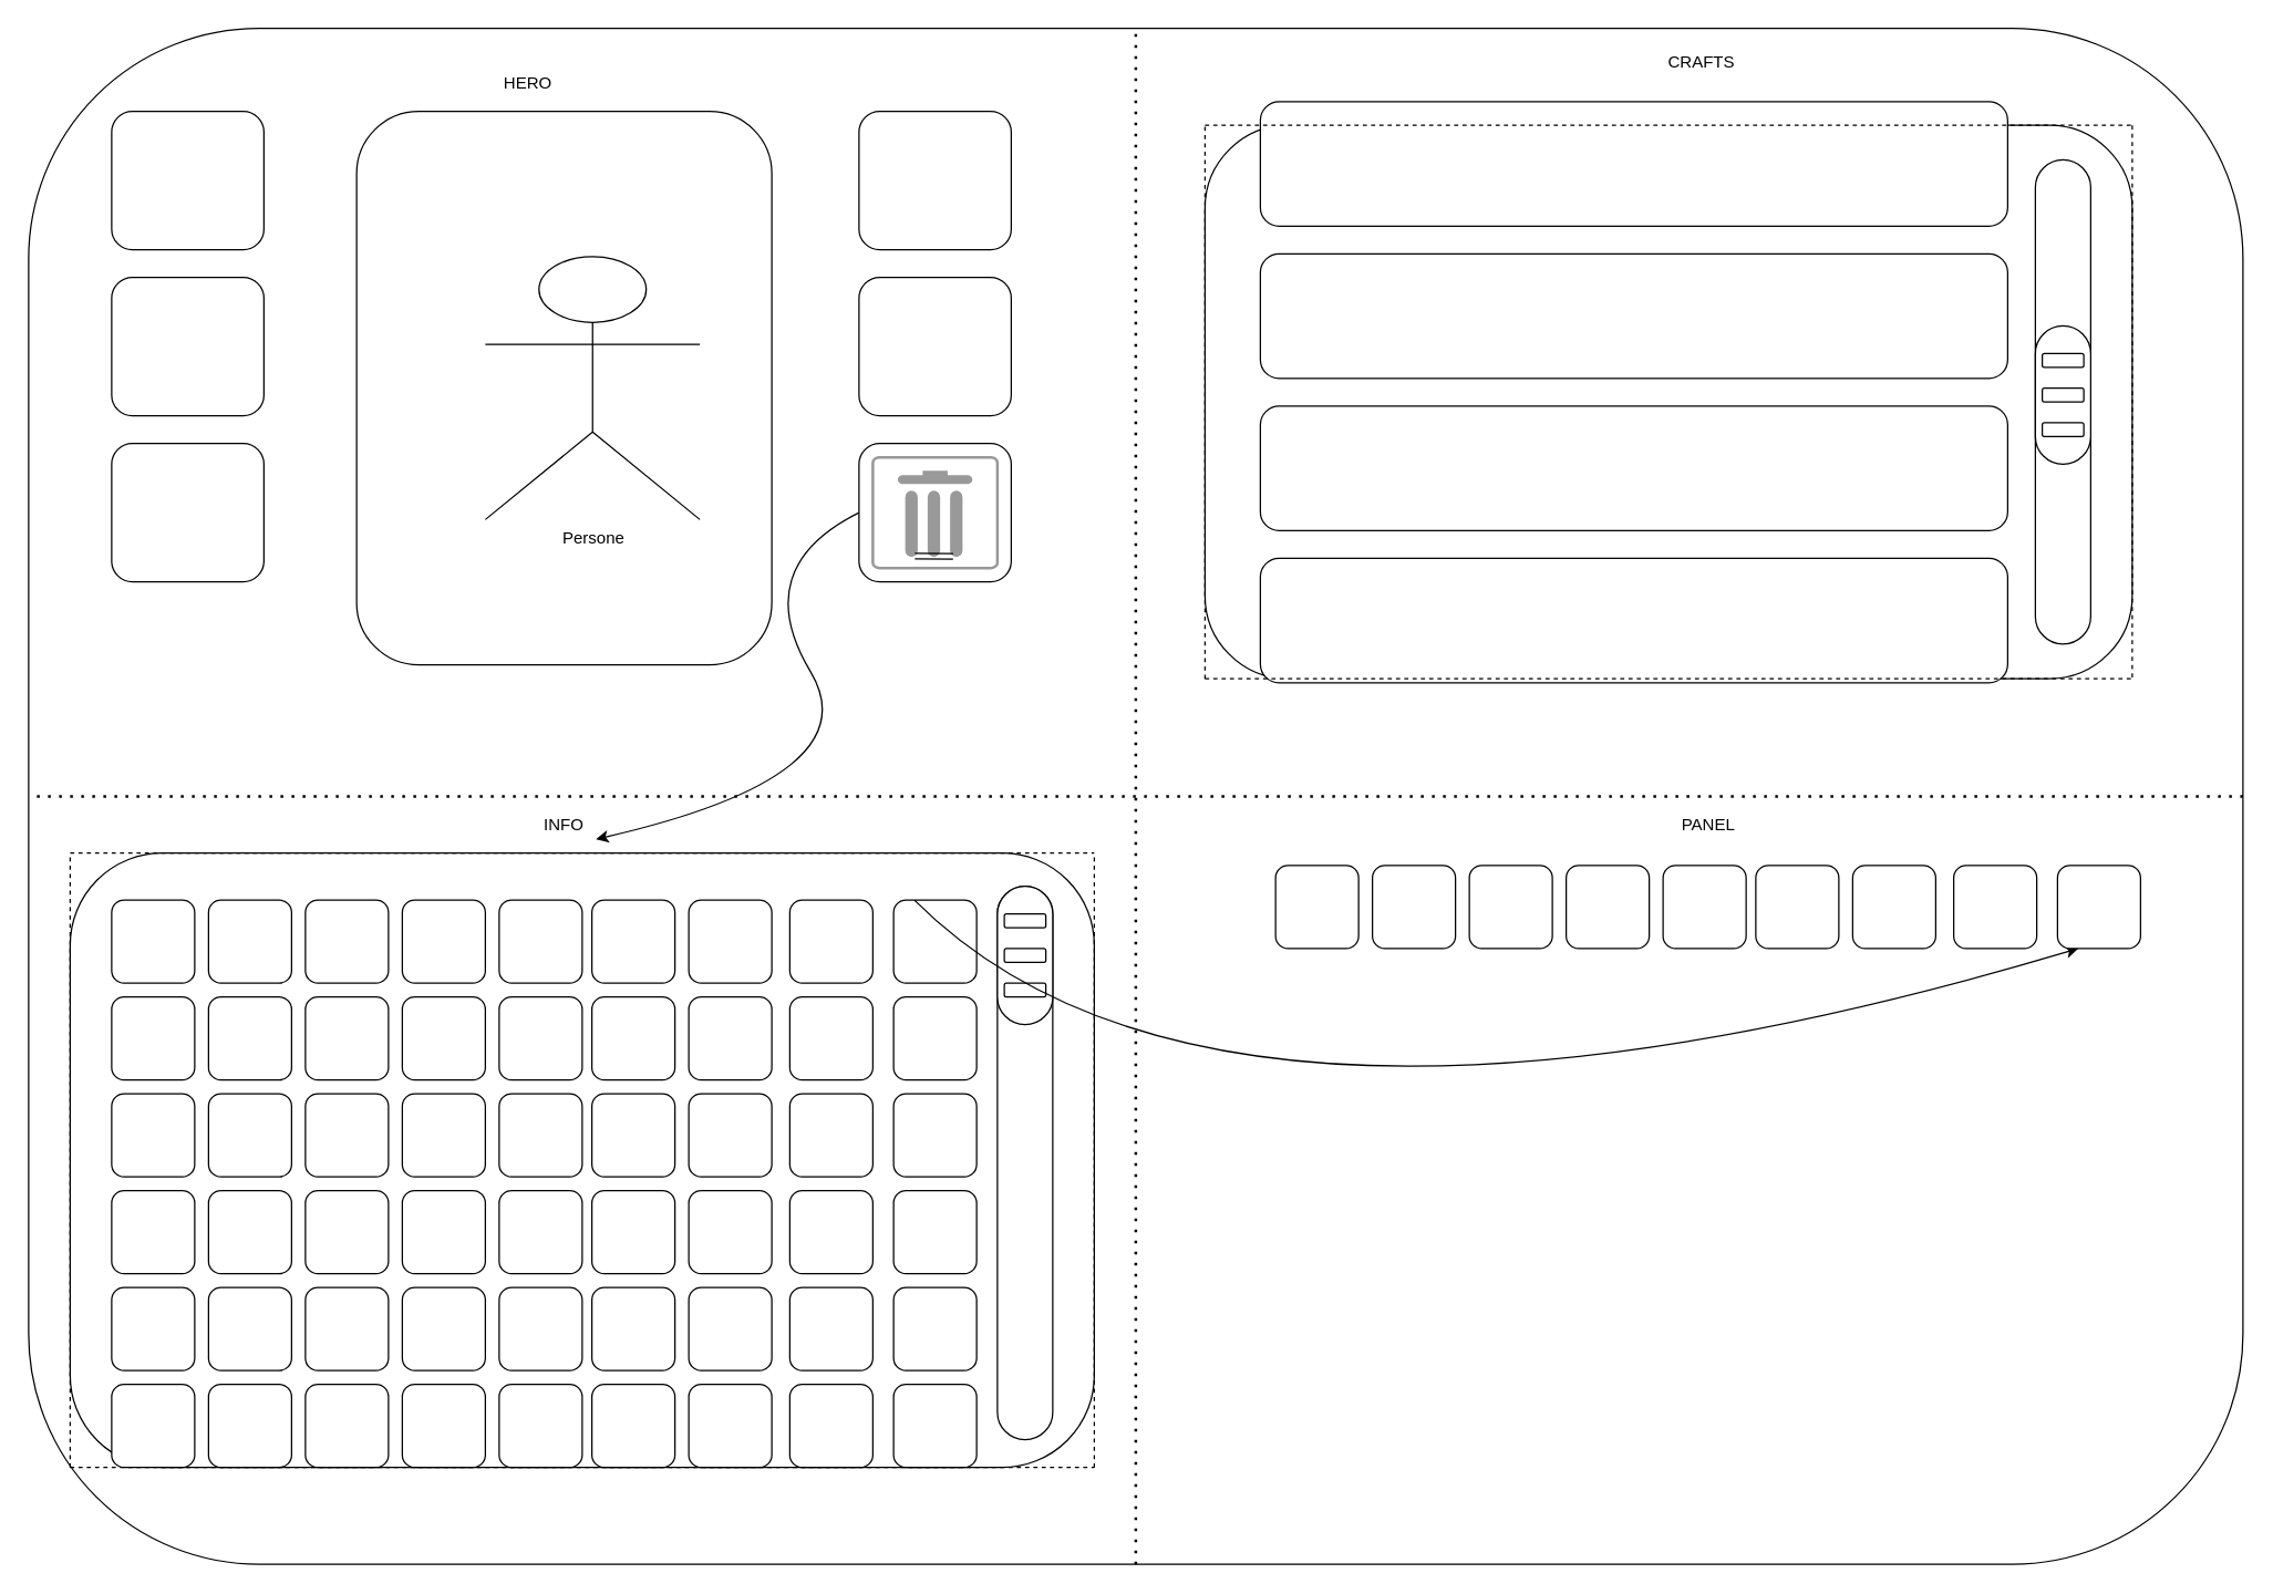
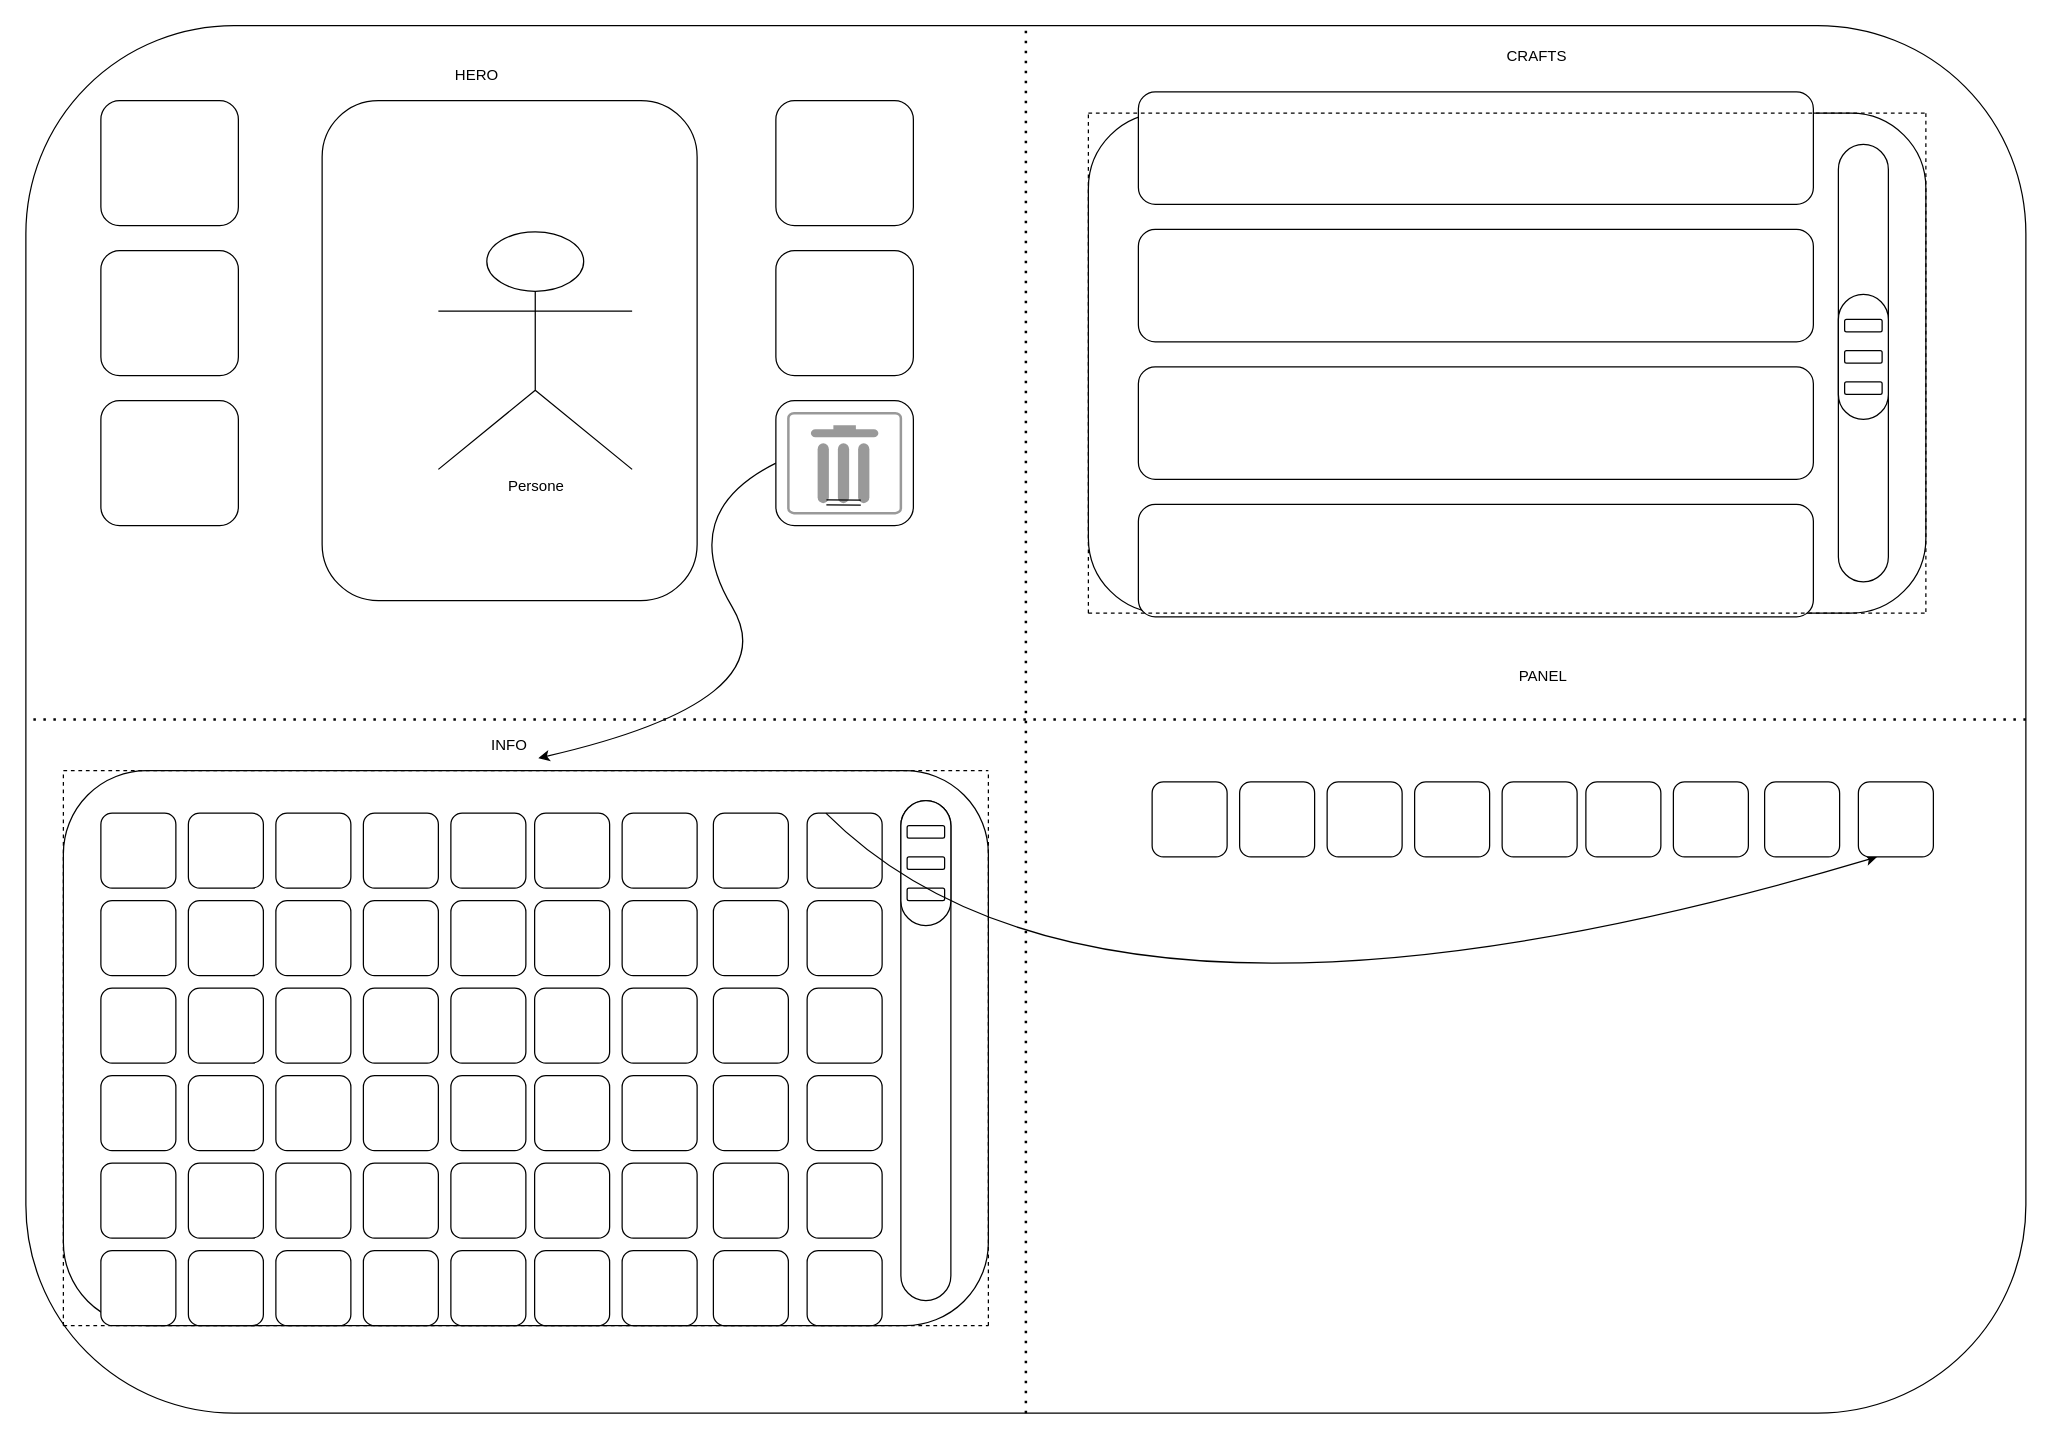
- <mxCell id="96" value="PANEL" style="text;html=1;strokeColor=none;fillColor=none;align=center;verticalAlign=middle;whiteSpace=wrap;rounded=0;" parent="1" vertex="1"><mxGeometry x="1214" y="586" width="40" height="20" as="geometry" /></mxCell>
+ <mxCell id="96" value="PANEL" style="text;html=1;strokeColor=none;fillColor=none;align=center;verticalAlign=middle;whiteSpace=wrap;rounded=0;" parent="1" vertex="1"><mxGeometry x="1214" y="531" width="40" height="20" as="geometry" /></mxCell>
